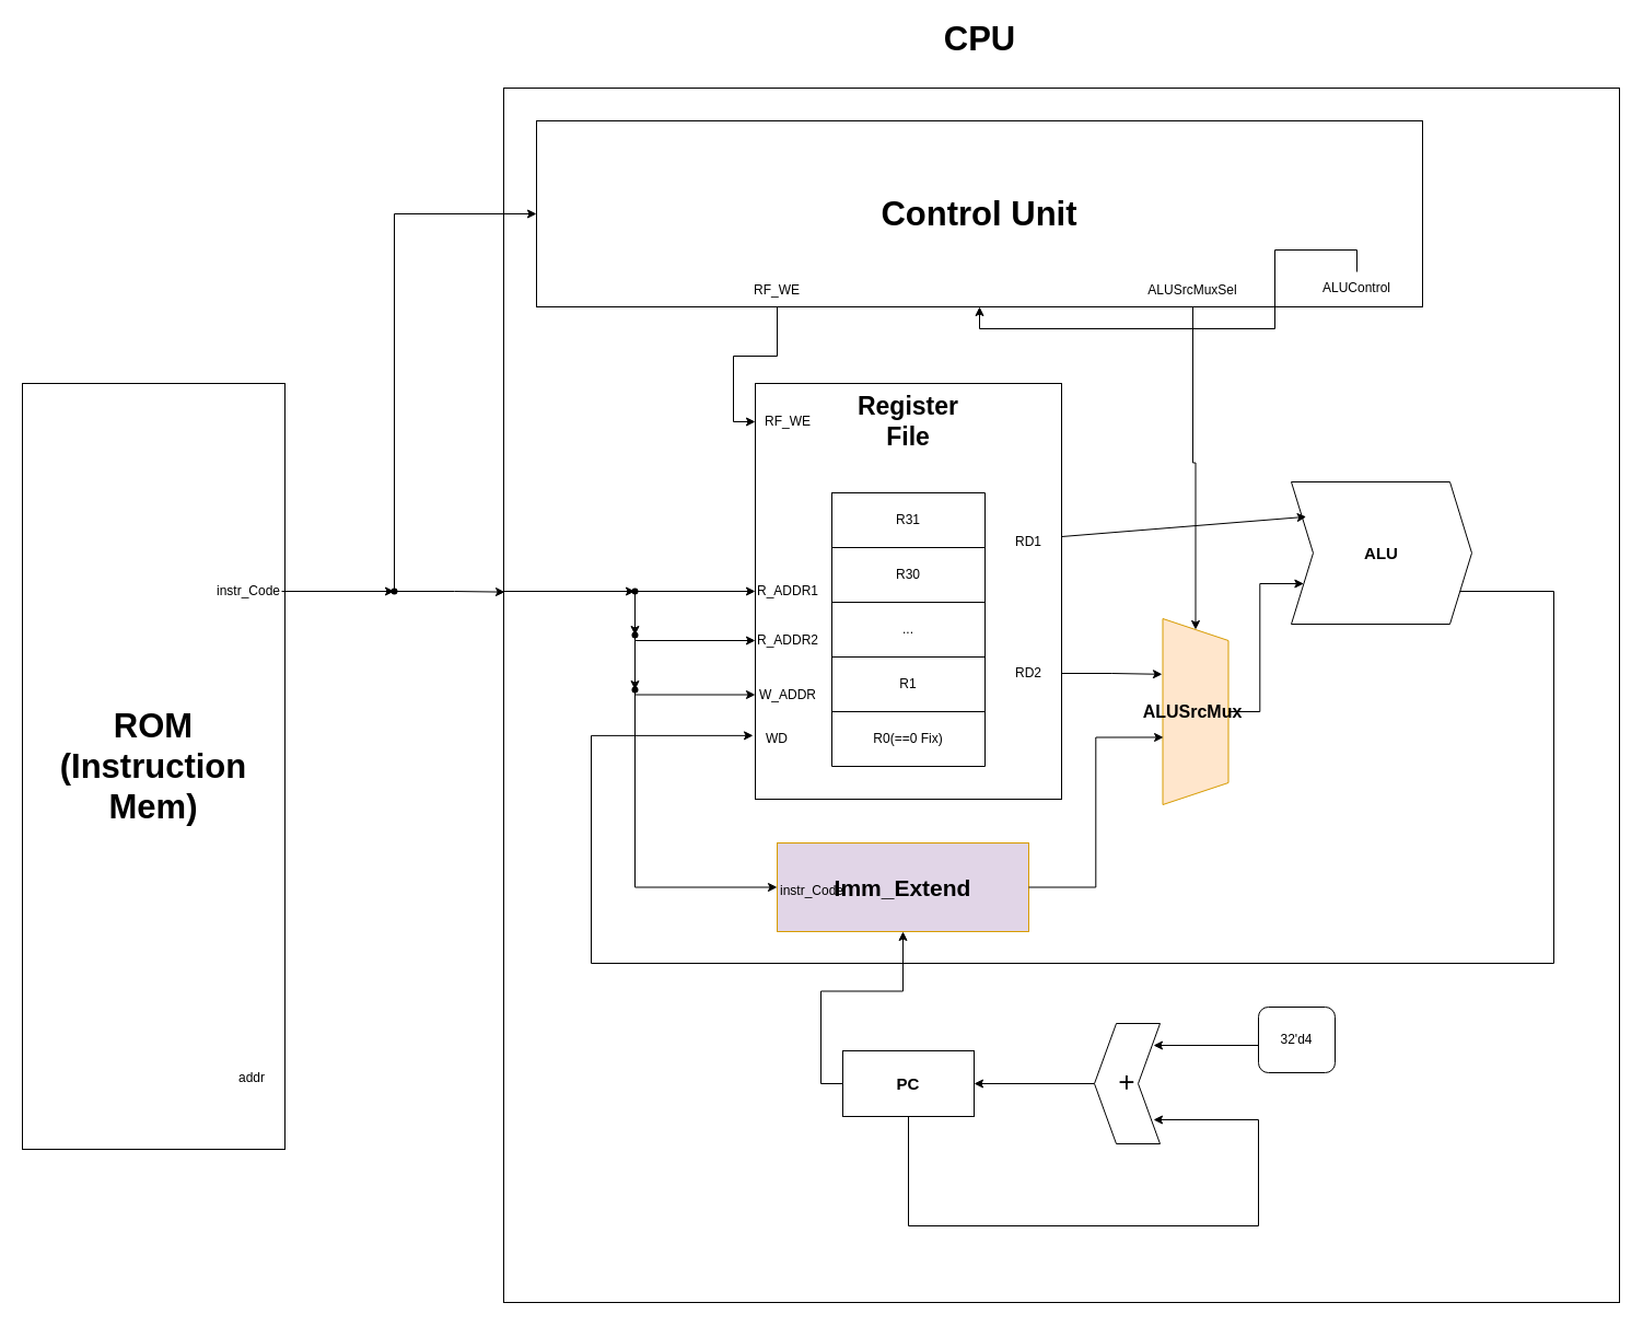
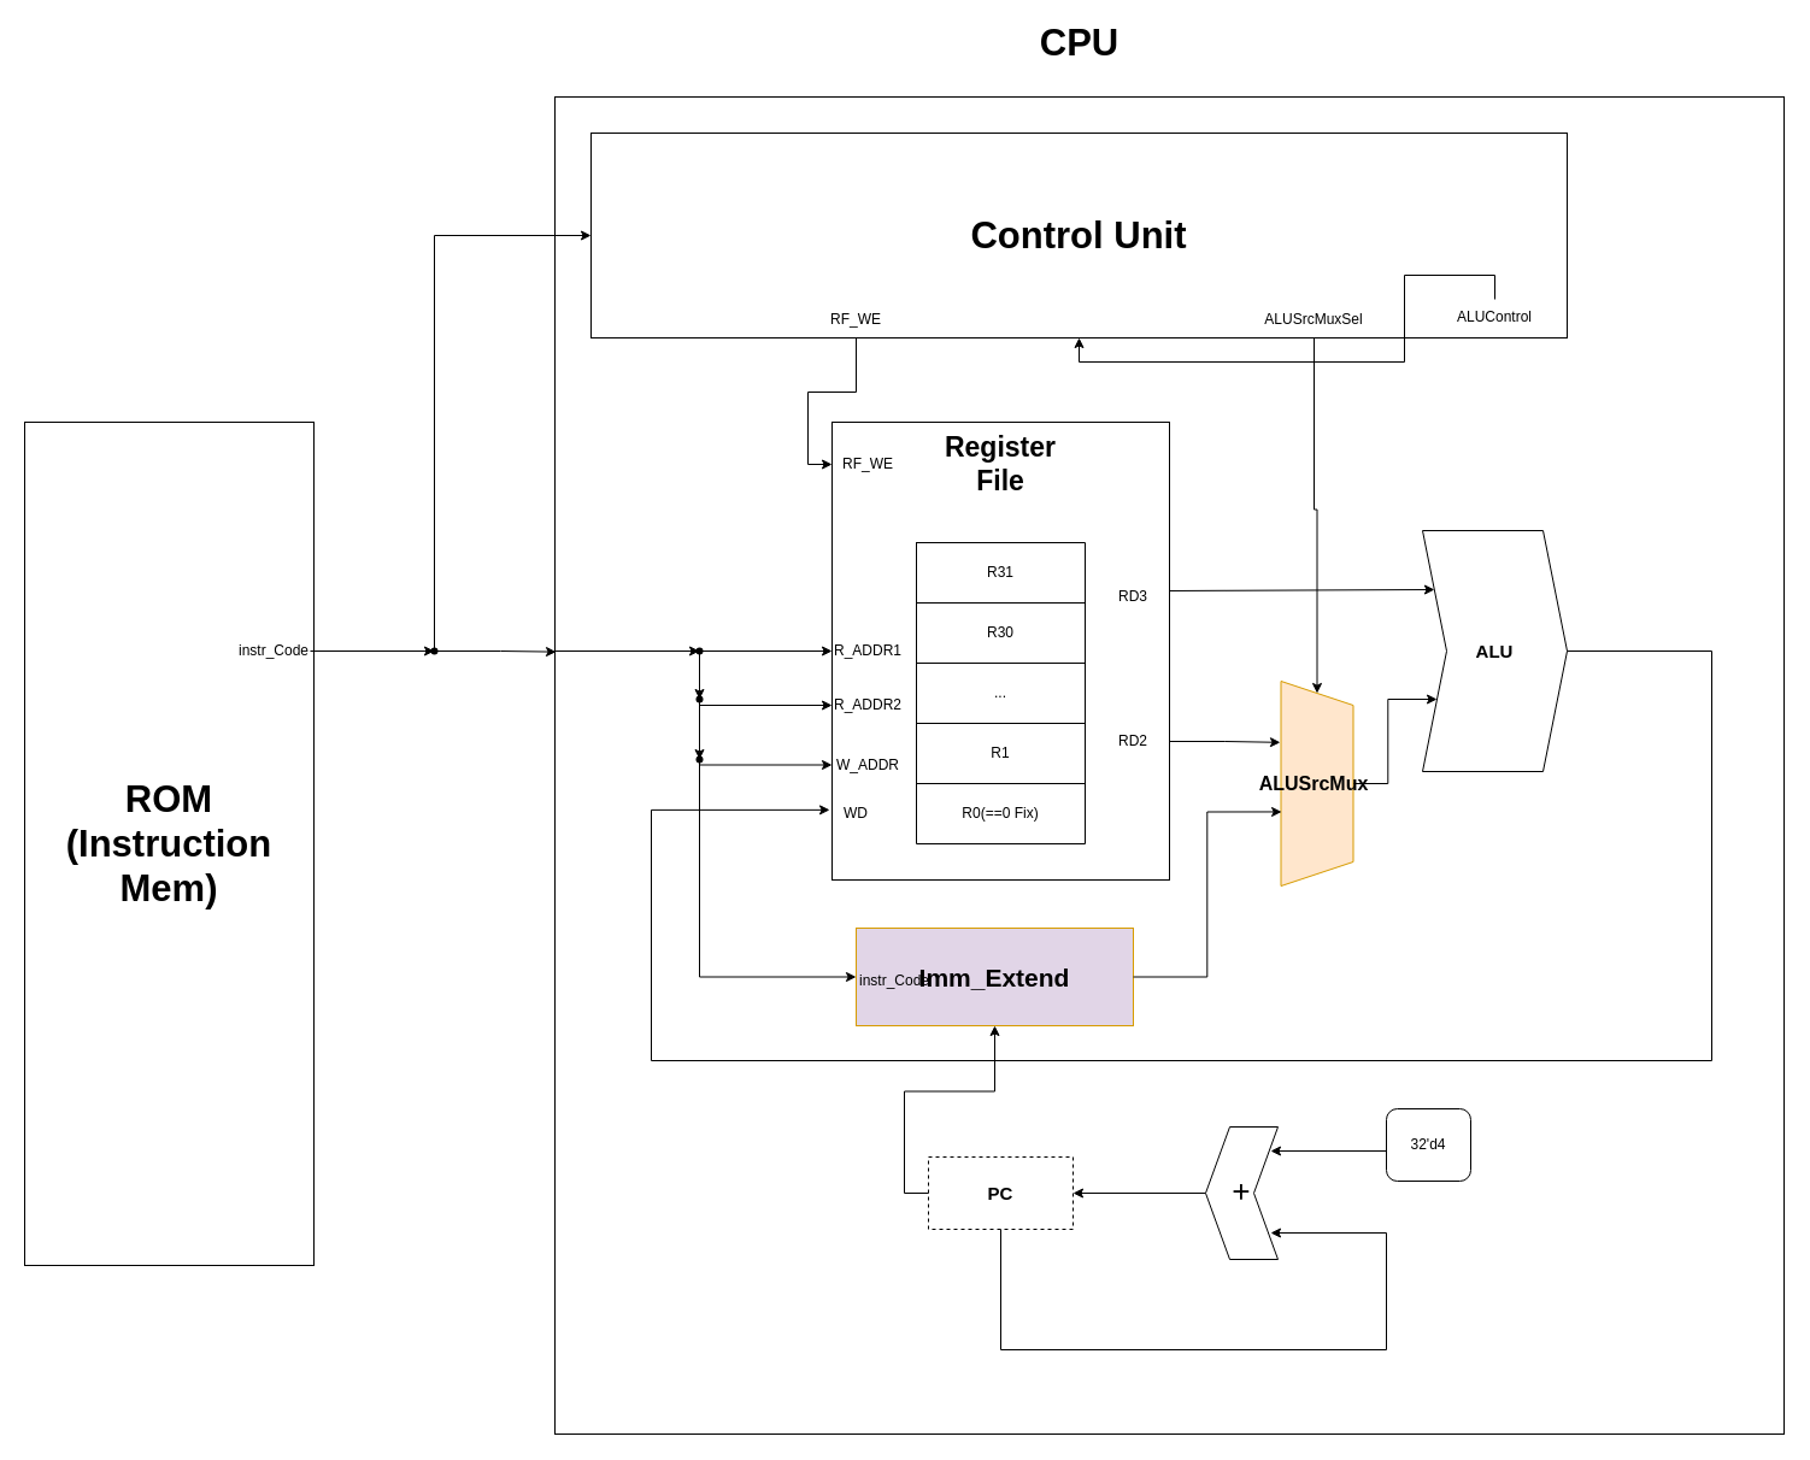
- <mxCell id="18" value="RD1" style="text;html=1;align=center;verticalAlign=middle;whiteSpace=wrap;rounded=0;" parent="1" vertex="1"><mxGeometry x="910" y="480" width="60" height="30" as="geometry" /></mxCell>
+ <mxCell id="18" value="RD3" style="text;html=1;align=center;verticalAlign=middle;whiteSpace=wrap;rounded=0;" parent="1" vertex="1"><mxGeometry x="910" y="480" width="60" height="30" as="geometry" /></mxCell>
- <mxCell id="16" value="ALU" style="shape=step;perimeter=stepPerimeter;whiteSpace=wrap;html=1;fixedSize=1;fontStyle=1;fontSize=15;" parent="1" vertex="1"><mxGeometry x="1180" y="440" width="165" height="130" as="geometry" /></mxCell>
+ <mxCell id="16" value="ALU" style="shape=step;perimeter=stepPerimeter;whiteSpace=wrap;html=1;fixedSize=1;fontStyle=1;fontSize=15;" parent="1" vertex="1"><mxGeometry x="1180" y="440" width="120" height="200" as="geometry" /></mxCell>
- <mxCell id="33" value="addr" style="text;html=1;align=center;verticalAlign=middle;whiteSpace=wrap;rounded=0;" parent="1" vertex="1"><mxGeometry x="200" y="970" width="60" height="30" as="geometry" /></mxCell>
- <mxCell id="27" value="PC" style="rounded=0;whiteSpace=wrap;html=1;fontStyle=1;fontSize=15;" parent="1" vertex="1"><mxGeometry x="770" y="960" width="120" height="60" as="geometry" /></mxCell>
+ <mxCell id="27" value="PC" style="rounded=0;whiteSpace=wrap;html=1;fontStyle=1;fontSize=15;dashed=1;" parent="1" vertex="1"><mxGeometry x="770" y="960" width="120" height="60" as="geometry" /></mxCell>
